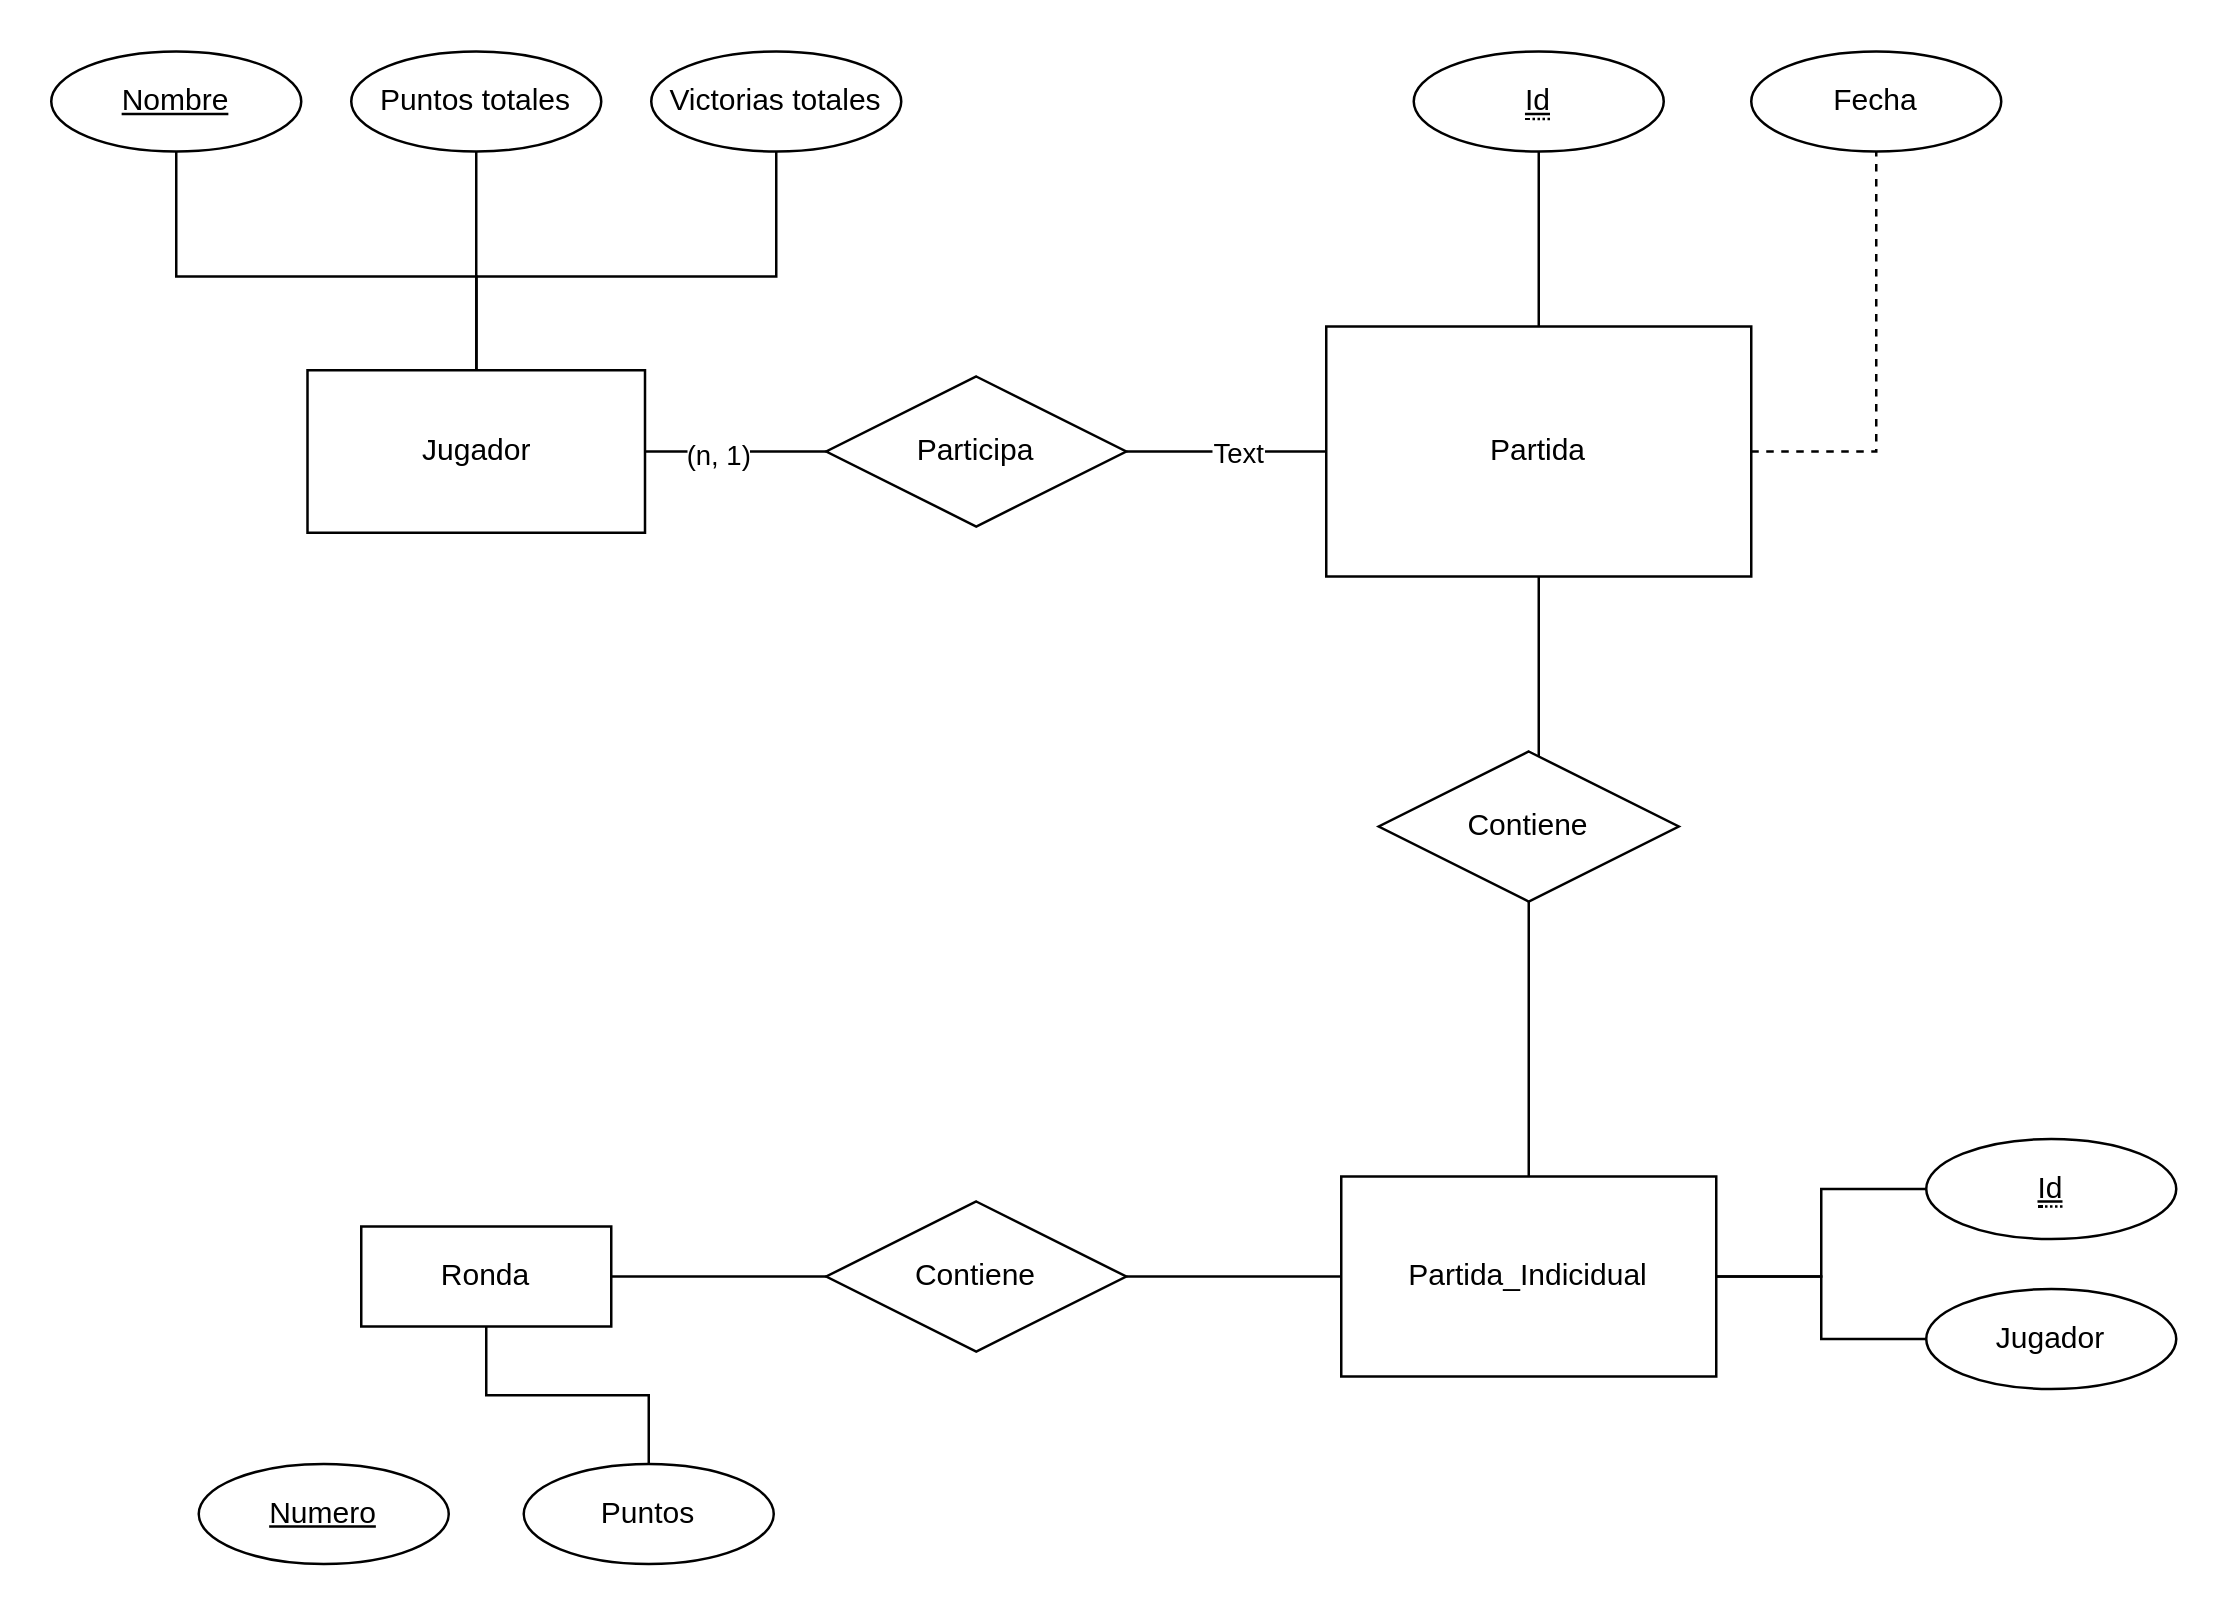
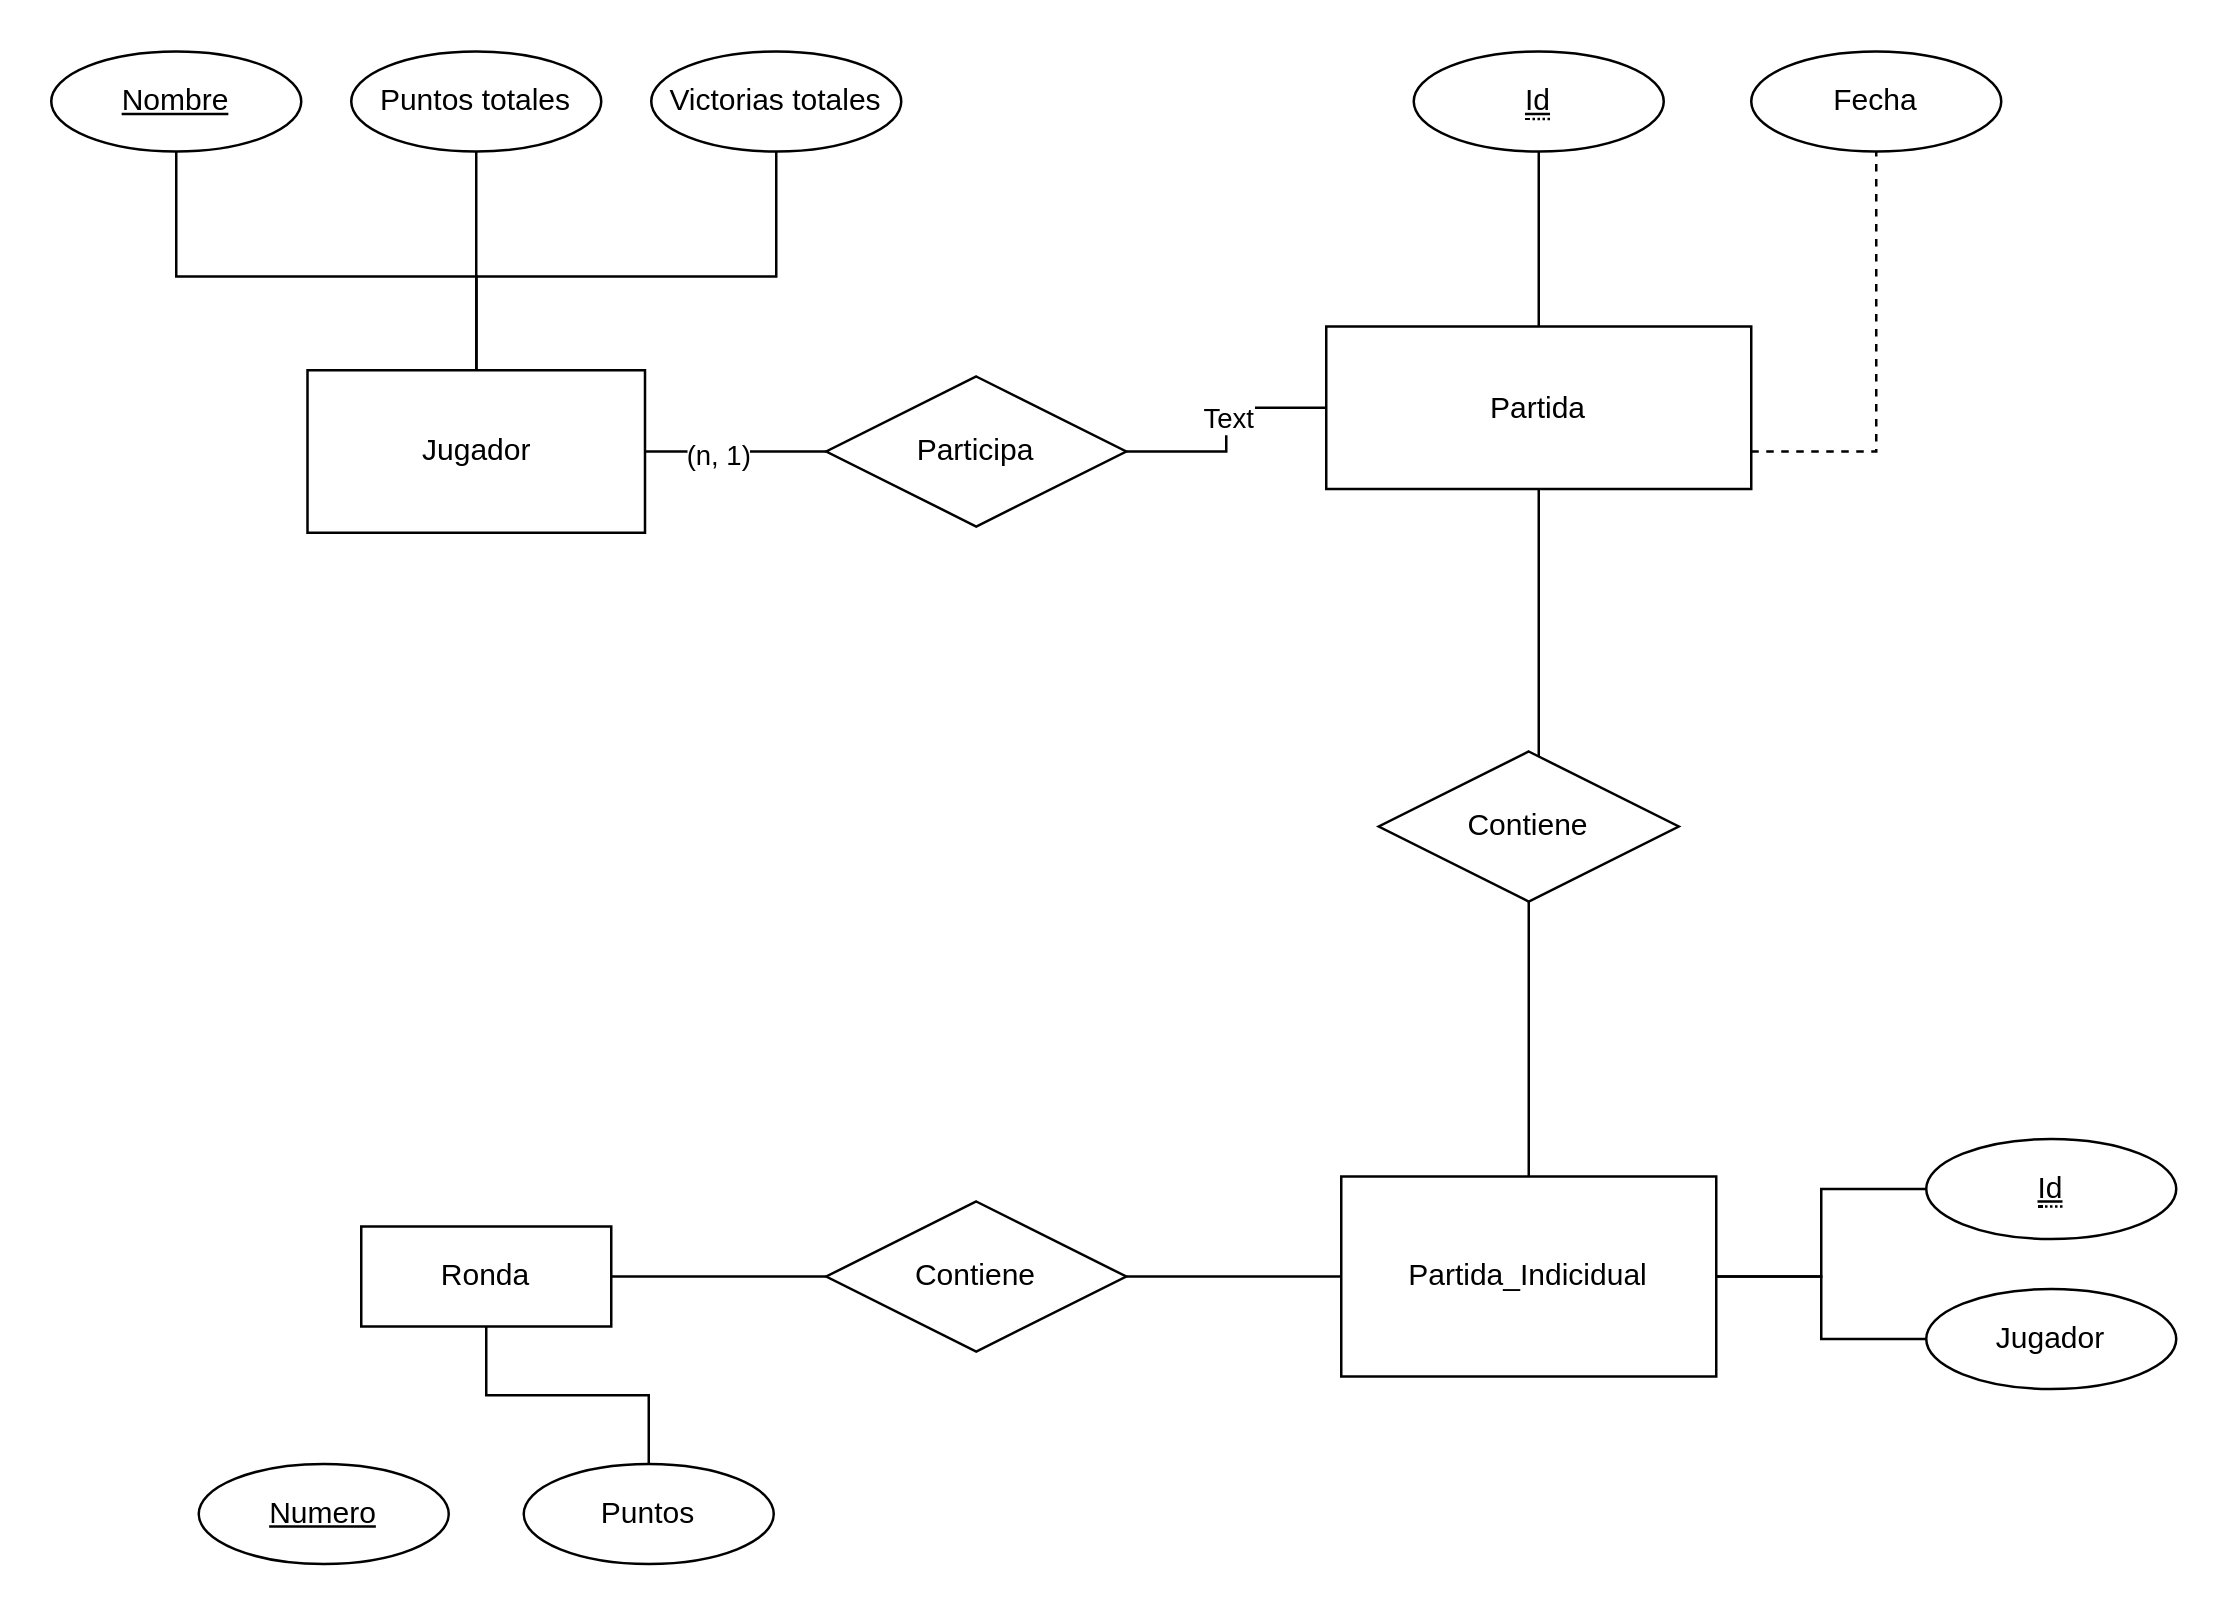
- <mxCell id="7" value="Partida" style="whiteSpace=wrap;html=1;align=center;" vertex="1" parent="1"><mxGeometry x="530" y="130" width="170" height="100" as="geometry" /></mxCell>
+ <mxCell id="7" value="Partida" style="whiteSpace=wrap;html=1;align=center;" vertex="1" parent="1"><mxGeometry x="530" y="130" width="170" height="65" as="geometry" /></mxCell>
